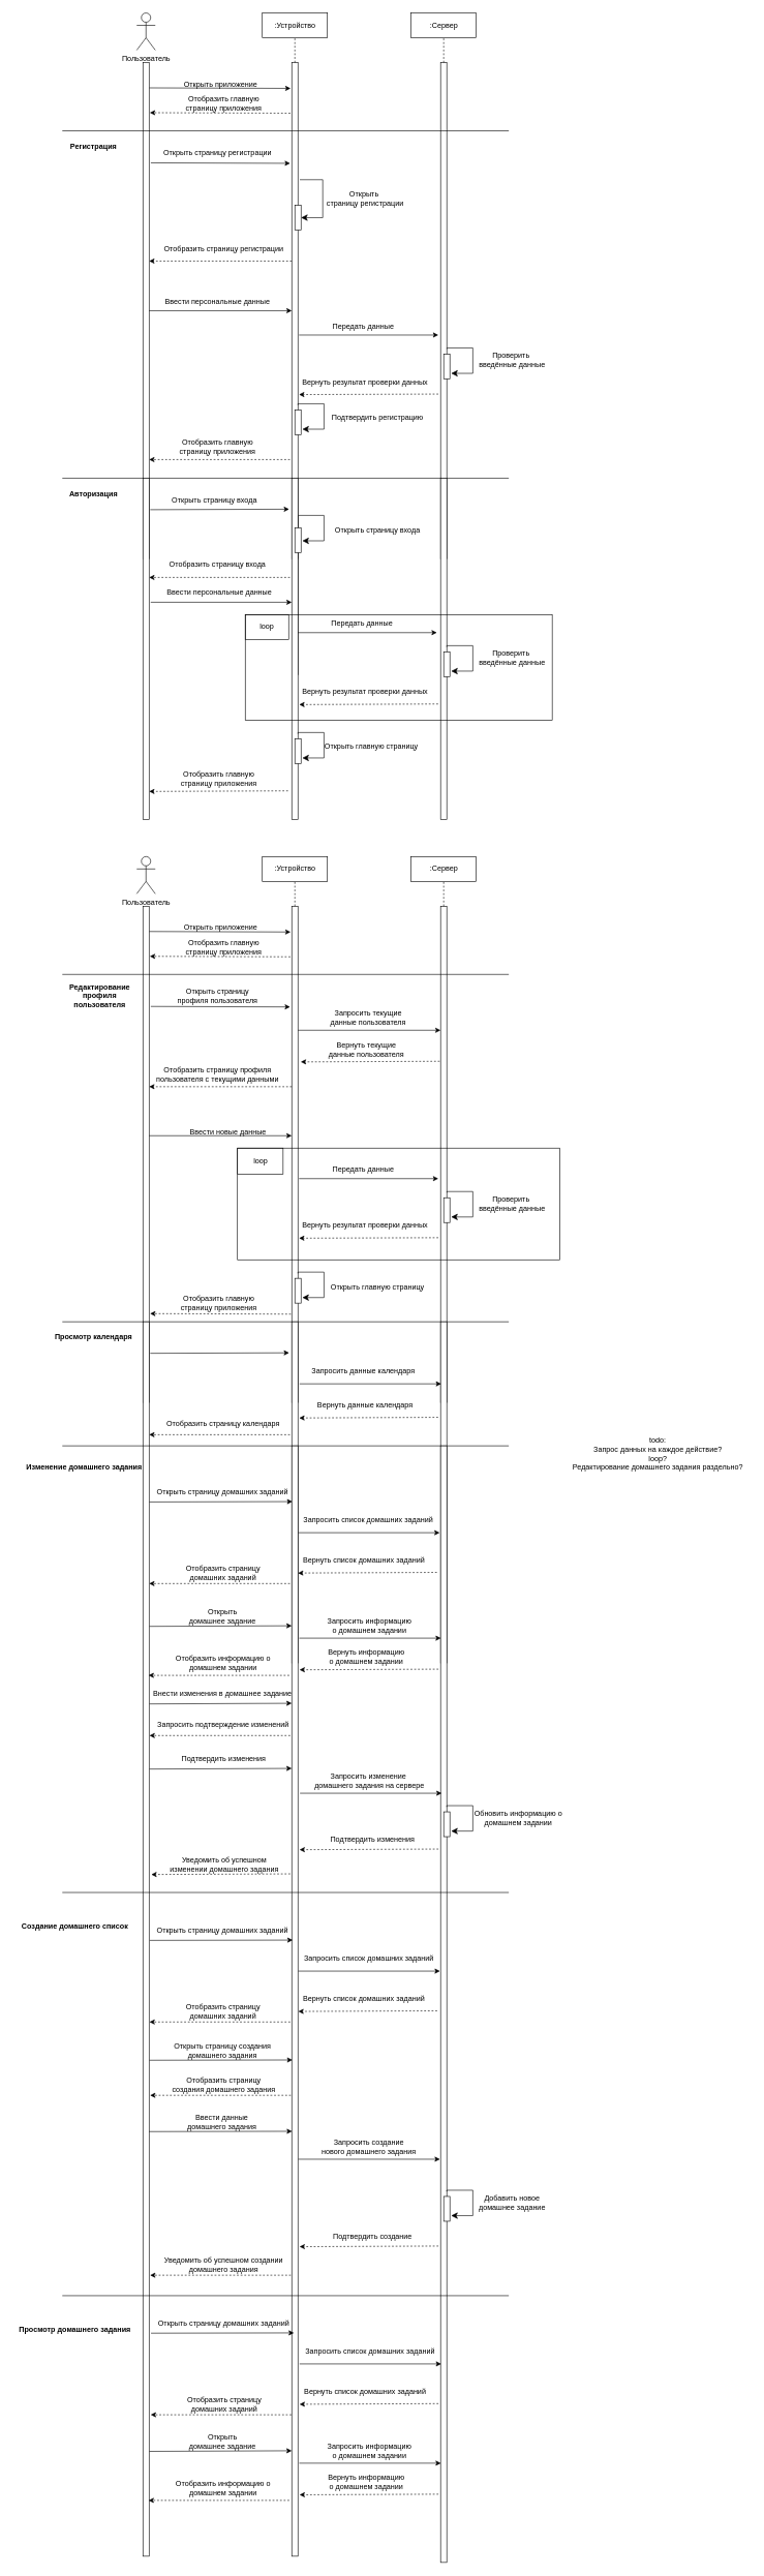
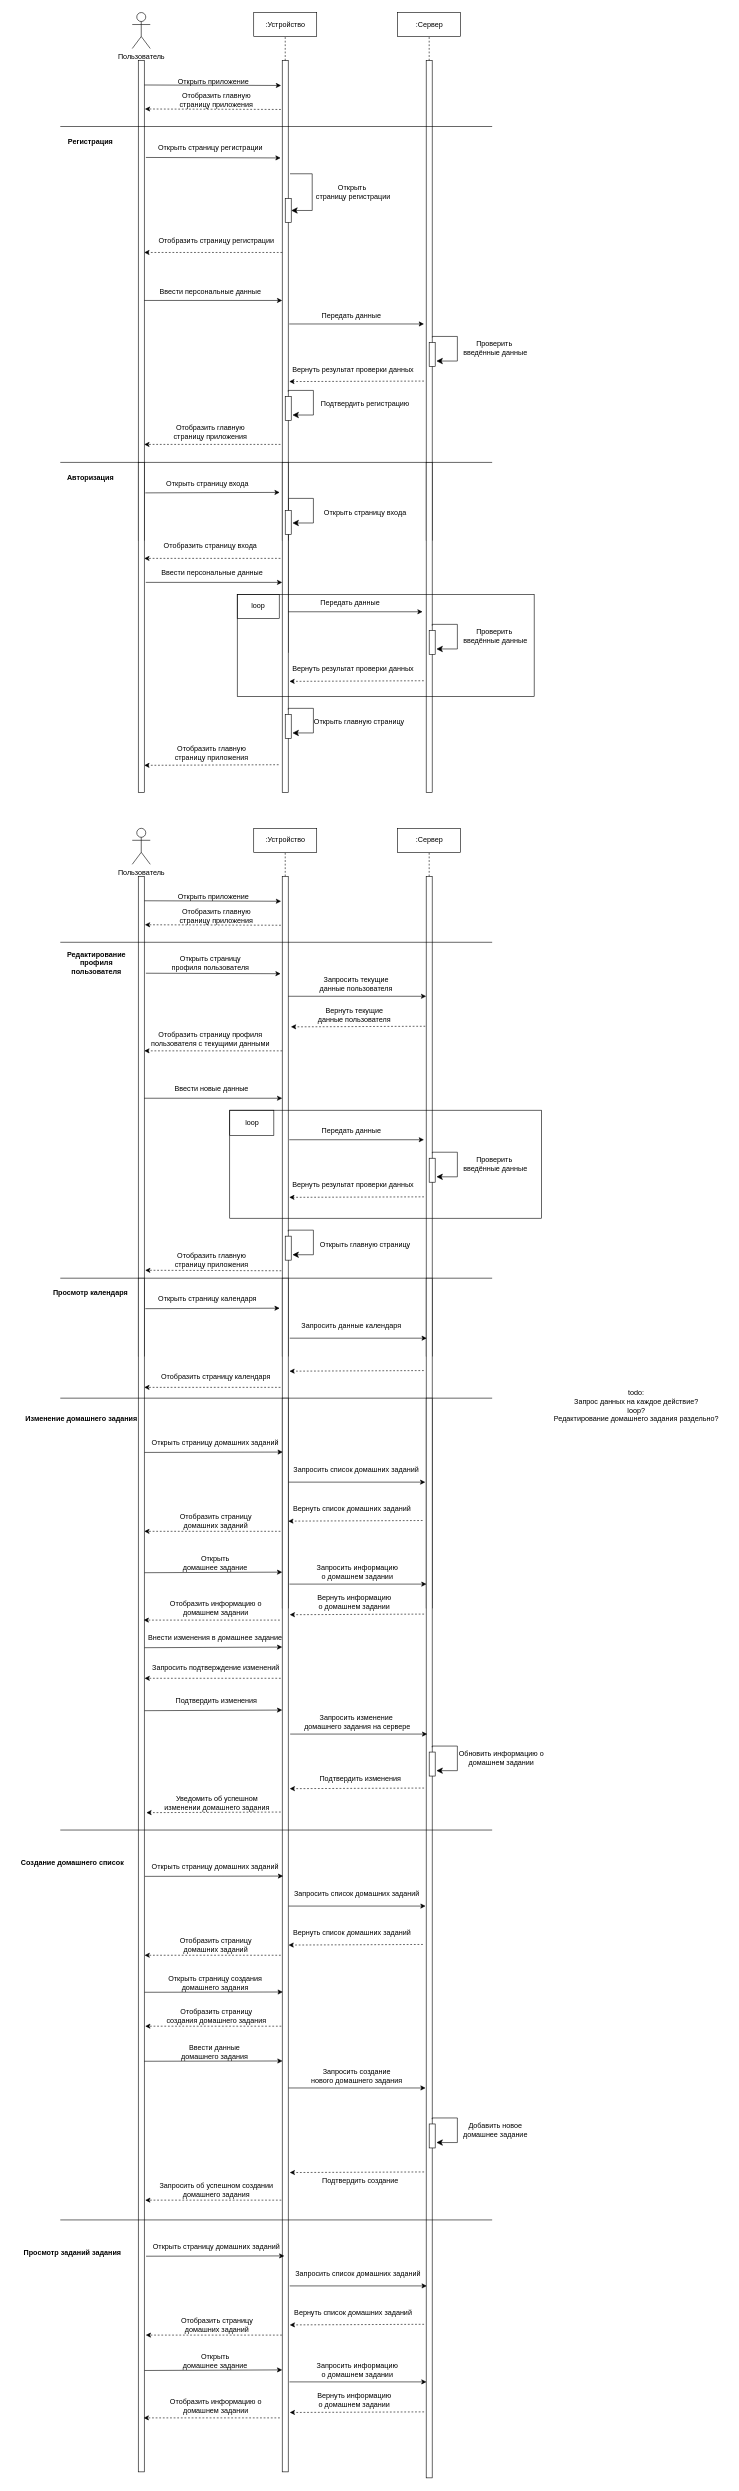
- <mxCell id="101" value="Ввести новые данные" style="text;html=1;align=center;verticalAlign=middle;resizable=0;points=[];autosize=1;strokeColor=none;fillColor=none;" parent="1" vertex="1"><mxGeometry x="291.5" y="1810" width="150" height="30" as="geometry" /></mxCell>
+ <mxCell id="101" value="Ввести новые данные" style="text;html=1;align=center;verticalAlign=middle;resizable=0;points=[];autosize=1;strokeColor=none;fillColor=none;" parent="1" vertex="1"><mxGeometry x="276.5" y="1800" width="150" height="30" as="geometry" /></mxCell>
+ <mxCell id="118" value="Открыть страницу календаря" style="text;html=1;align=center;verticalAlign=middle;resizable=0;points=[];autosize=1;strokeColor=none;fillColor=none;" parent="1" vertex="1"><mxGeometry x="250" y="2150" width="190" height="30" as="geometry" /></mxCell>
- <mxCell id="137" value="Вернуть данные календаря" style="text;html=1;align=center;verticalAlign=middle;resizable=0;points=[];autosize=1;strokeColor=none;fillColor=none;" parent="1" vertex="1"><mxGeometry x="497.5" y="2250" width="180" height="30" as="geometry" /></mxCell>
- <mxCell id="199" value="Подтвердить создание" style="text;html=1;align=center;verticalAlign=middle;resizable=0;points=[];autosize=1;strokeColor=none;fillColor=none;" parent="1" vertex="1"><mxGeometry x="525" y="3590" width="150" height="30" as="geometry" /></mxCell>
+ <mxCell id="199" value="Подтвердить создание" style="text;html=1;align=center;verticalAlign=middle;resizable=0;points=[];autosize=1;strokeColor=none;fillColor=none;" parent="1" vertex="1"><mxGeometry x="525" y="3620" width="150" height="30" as="geometry" /></mxCell>
- <mxCell id="201" value="Уведомить об успешном создании&lt;div&gt;домашнего задания&lt;/div&gt;" style="text;html=1;align=center;verticalAlign=middle;resizable=0;points=[];autosize=1;strokeColor=none;fillColor=none;" parent="1" vertex="1"><mxGeometry x="255" y="3630" width="210" height="40" as="geometry" /></mxCell>
+ <mxCell id="201" value="Запросить об успешном создании&lt;div&gt;домашнего задания&lt;/div&gt;" style="text;html=1;align=center;verticalAlign=middle;resizable=0;points=[];autosize=1;strokeColor=none;fillColor=none;" parent="1" vertex="1"><mxGeometry x="255" y="3630" width="210" height="40" as="geometry" /></mxCell>
- <mxCell id="210" value="&lt;b&gt;Просмотр домашнего задания&lt;/b&gt;" style="text;html=1;align=center;verticalAlign=middle;resizable=0;points=[];autosize=1;strokeColor=none;fillColor=none;" vertex="1" parent="1"><mxGeometry y="3740" width="200" height="30" as="geometry" x="20" /></mxCell>
+ <mxCell id="210" value="&lt;b&gt;Просмотр заданий задания&lt;/b&gt;" style="text;html=1;align=center;verticalAlign=middle;resizable=0;points=[];autosize=1;strokeColor=none;fillColor=none;" vertex="1" parent="1"><mxGeometry y="3740" width="200" height="30" as="geometry" x="20" /></mxCell>
